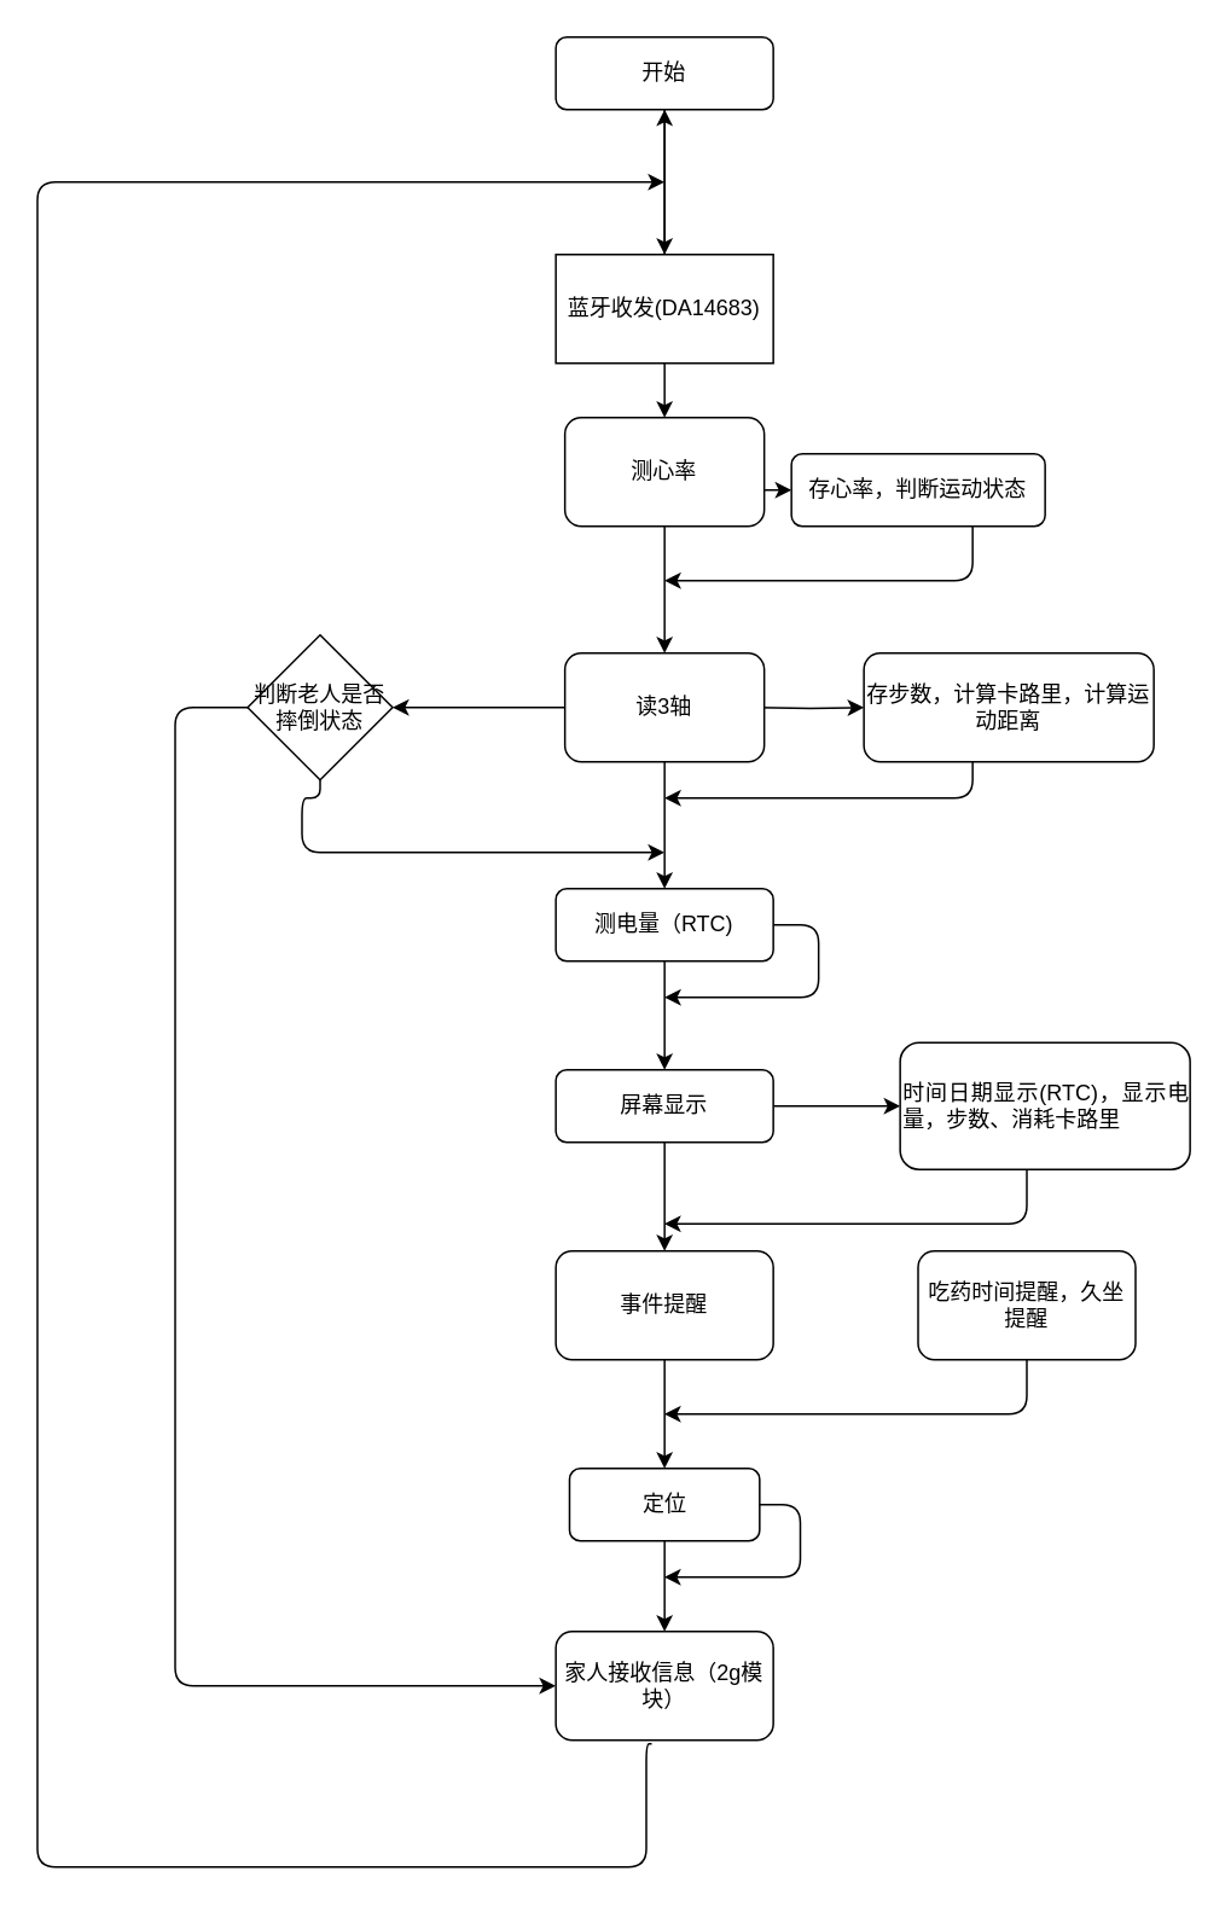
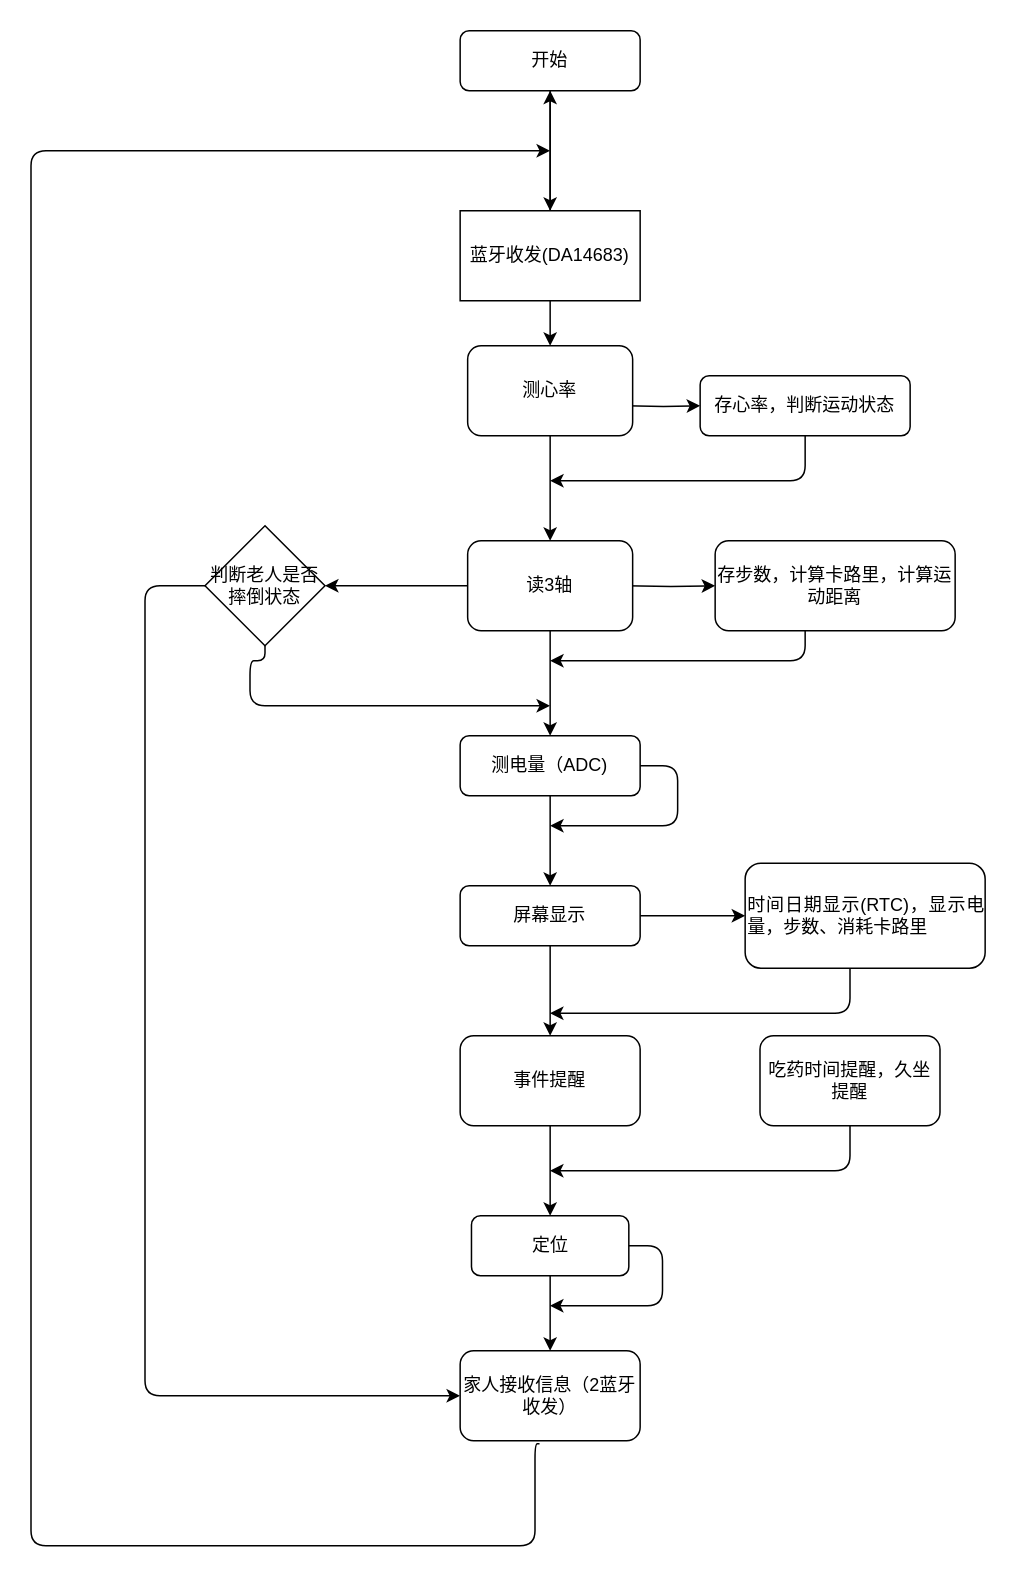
- <mxCell id="5" value="存心率，判断运动状态" style="rounded=1;whiteSpace=wrap;html=1;fontSize=12;glass=0;strokeWidth=1;shadow=0;" parent="1" vertex="1"><mxGeometry x="436.1" y="250" width="140" height="40" as="geometry" /></mxCell>
+ <mxCell id="5" value="存心率，判断运动状态" style="rounded=1;whiteSpace=wrap;html=1;fontSize=12;glass=0;strokeWidth=1;shadow=0;" parent="1" vertex="1"><mxGeometry x="466.1" y="250" width="140" height="40" as="geometry" /></mxCell>
- <mxCell id="8" value="测电量（RTC)" style="rounded=1;whiteSpace=wrap;html=1;fontSize=12;glass=0;strokeWidth=1;shadow=0;" parent="1" vertex="1"><mxGeometry x="306.1" y="490" width="120" height="40" as="geometry" /></mxCell>
+ <mxCell id="8" value="测电量（ADC)" style="rounded=1;whiteSpace=wrap;html=1;fontSize=12;glass=0;strokeWidth=1;shadow=0;" parent="1" vertex="1"><mxGeometry x="306.1" y="490" width="120" height="40" as="geometry" /></mxCell>
- <mxCell id="37" value="家人接收信息（2g模块）" style="rounded=1;whiteSpace=wrap;html=1;" parent="1" vertex="1"><mxGeometry x="306.1" y="900" width="120" height="60" as="geometry" /></mxCell>
+ <mxCell id="37" value="家人接收信息（2蓝牙收发）" style="rounded=1;whiteSpace=wrap;html=1;" parent="1" vertex="1"><mxGeometry x="306.1" y="900" width="120" height="60" as="geometry" /></mxCell>
